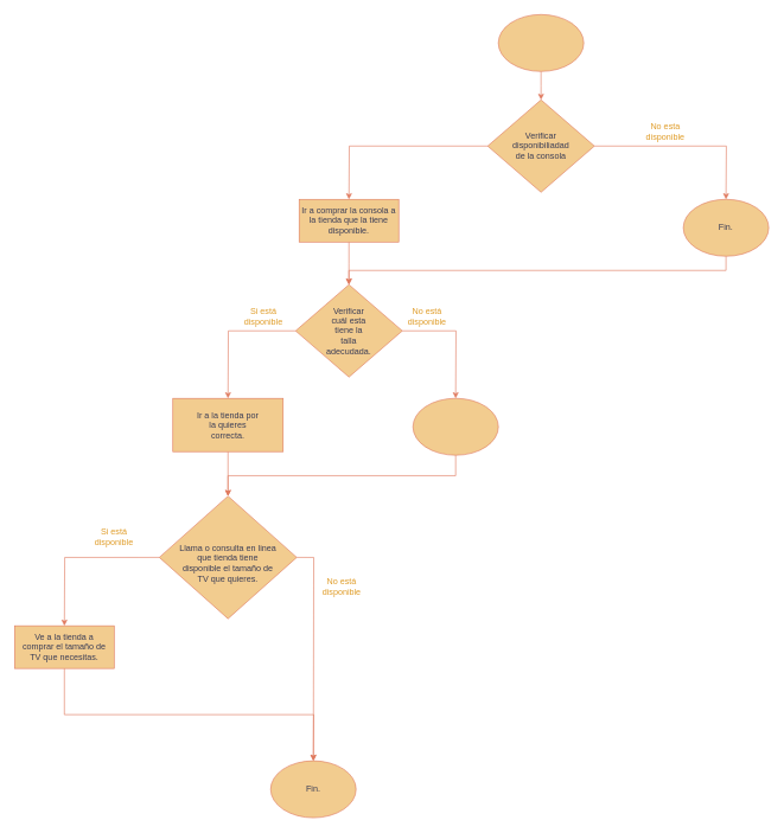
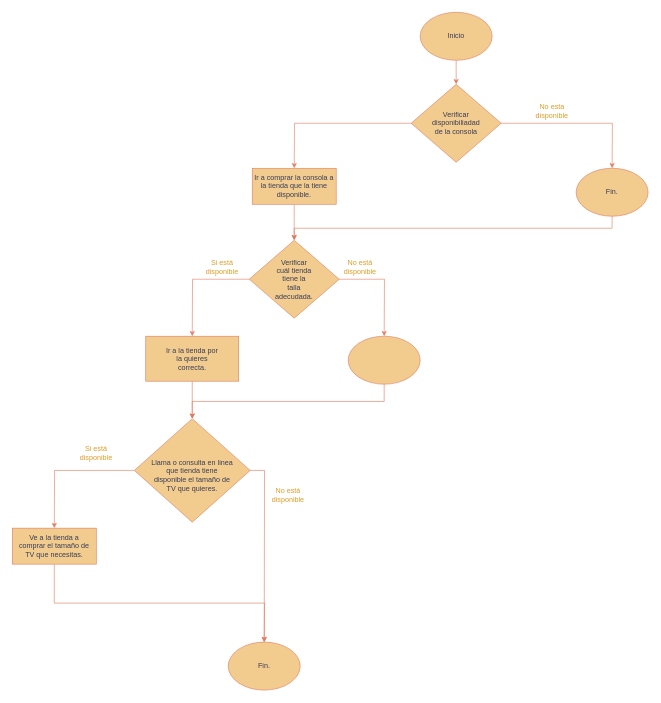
+ <mxCell id="4" value="Inicio" style="text;html=1;align=center;verticalAlign=middle;whiteSpace=wrap;rounded=0;labelBackgroundColor=none;fontColor=#393C56;" vertex="1" parent="1"><mxGeometry x="730" y="45" width="60" height="30" as="geometry" /></mxCell>
- <mxCell id="11" value="&lt;font style=&quot;color: rgb(223, 155, 38);&quot;&gt;No esta disponible&lt;/font&gt;" style="text;html=1;align=center;verticalAlign=middle;whiteSpace=wrap;rounded=0;fontColor=#393C56;labelBackgroundColor=none;" vertex="1" parent="1"><mxGeometry x="905" y="170" width="60" height="30" as="geometry" /></mxCell>
+ <mxCell id="11" value="&lt;font style=&quot;color: rgb(223, 155, 38);&quot;&gt;No esta disponible&lt;/font&gt;" style="text;html=1;align=center;verticalAlign=middle;whiteSpace=wrap;rounded=0;fontColor=#393C56;labelBackgroundColor=none;" vertex="1" parent="1"><mxGeometry x="890" y="170" width="60" height="30" as="geometry" /></mxCell>
- <mxCell id="18" value="Verificar cuál esta tiene la talla adecudada." style="text;html=1;align=center;verticalAlign=middle;whiteSpace=wrap;rounded=0;fontColor=#393C56;labelBackgroundColor=none;" vertex="1" parent="1"><mxGeometry x="460" y="450" width="60" height="30" as="geometry" /></mxCell>
+ <mxCell id="18" value="Verificar cuál tienda tiene la talla adecudada." style="text;html=1;align=center;verticalAlign=middle;whiteSpace=wrap;rounded=0;fontColor=#393C56;labelBackgroundColor=none;" vertex="1" parent="1"><mxGeometry x="460" y="450" width="60" height="30" as="geometry" /></mxCell>
